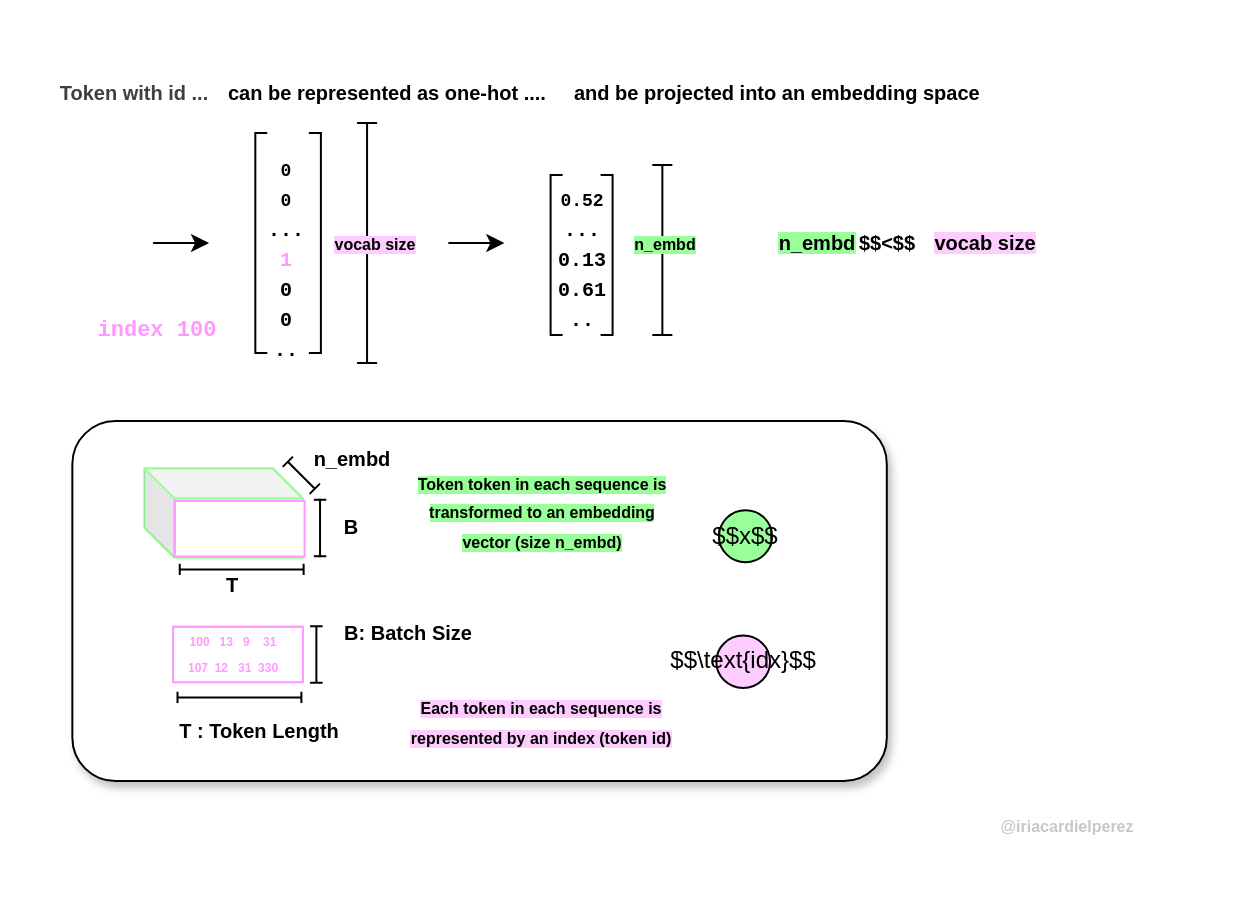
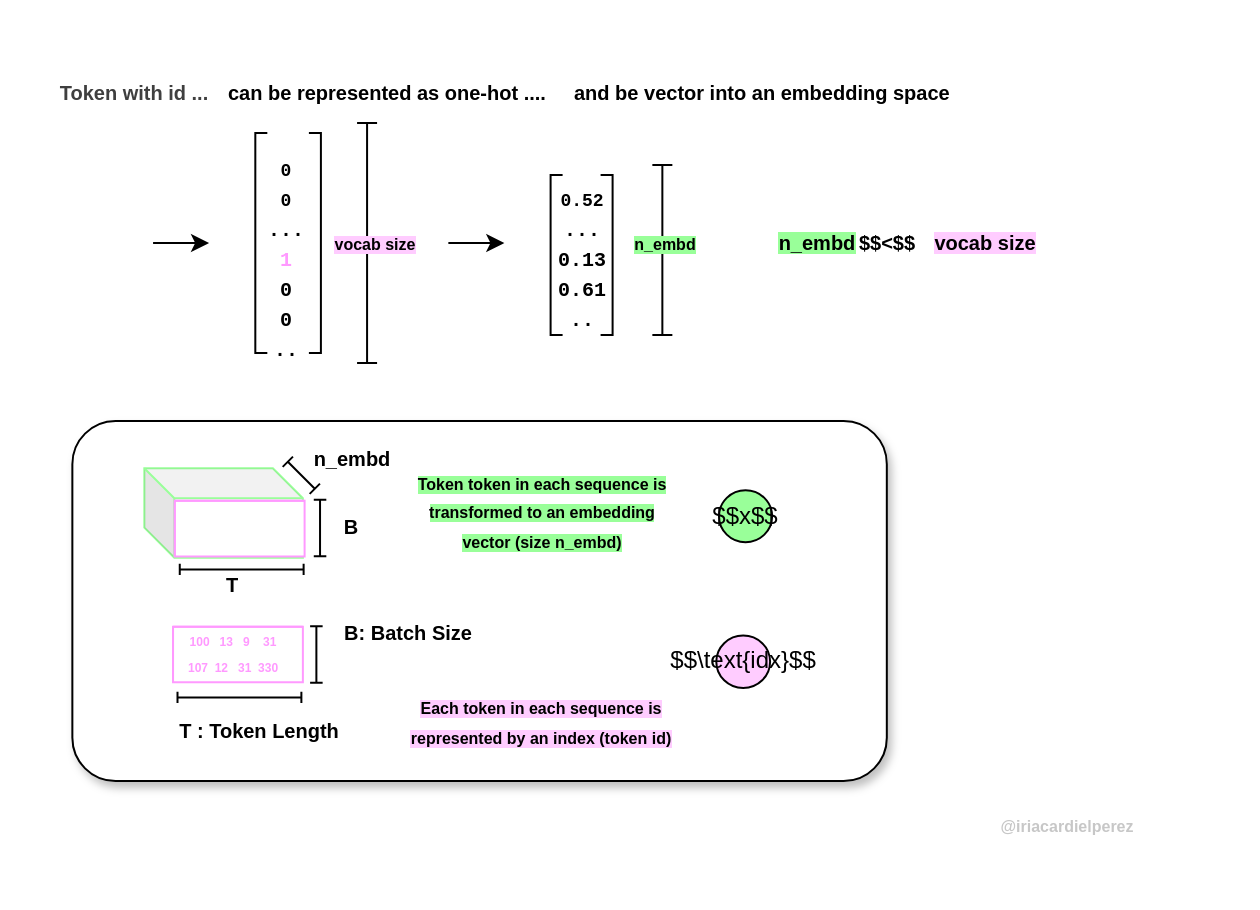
- <mxCell id="36" value="&lt;div style=&quot;text-align: justify;&quot;&gt;&lt;b style=&quot;background-color: transparent;&quot;&gt;&lt;font style=&quot;font-size: 10px;&quot;&gt;and be projected into an embedding space&lt;/font&gt;&lt;/b&gt;&lt;/div&gt;" style="text;whiteSpace=wrap;html=1;" parent="1" vertex="1"><mxGeometry x="285.26" y="32" width="209.34" height="38" as="geometry" /></mxCell>
+ <mxCell id="36" value="&lt;div style=&quot;text-align: justify;&quot;&gt;&lt;b style=&quot;background-color: transparent;&quot;&gt;&lt;font style=&quot;font-size: 10px;&quot;&gt;and be vector into an embedding space&lt;/font&gt;&lt;/b&gt;&lt;/div&gt;" style="text;whiteSpace=wrap;html=1;" parent="1" vertex="1"><mxGeometry x="285.26" y="32" width="209.34" height="38" as="geometry" /></mxCell>
- <mxCell id="42" value="&lt;div style=&quot;text-align: justify;&quot;&gt;&lt;b style=&quot;background-color: transparent;&quot;&gt;&lt;font color=&quot;#ff99ff&quot; style=&quot;font-size: 11px;&quot; face=&quot;Courier New&quot;&gt;index 100&lt;/font&gt;&lt;/b&gt;&lt;/div&gt;" style="text;html=1;align=center;verticalAlign=middle;whiteSpace=wrap;rounded=0;" vertex="1" parent="1"><mxGeometry x="43.38" y="155" width="70.91" height="17" as="geometry" /></mxCell>
- <mxCell id="21" value="$$x$$" style="ellipse;whiteSpace=wrap;html=1;fillColor=#99FF99;" parent="1" vertex="1"><mxGeometry x="359" y="254.63" width="26.56" height="26" as="geometry" /></mxCell>
+ <mxCell id="21" value="$$x$$" style="ellipse;whiteSpace=wrap;html=1;fillColor=#99FF99;" parent="1" vertex="1"><mxGeometry x="359" y="244.63" width="26.56" height="26" as="geometry" /></mxCell>
